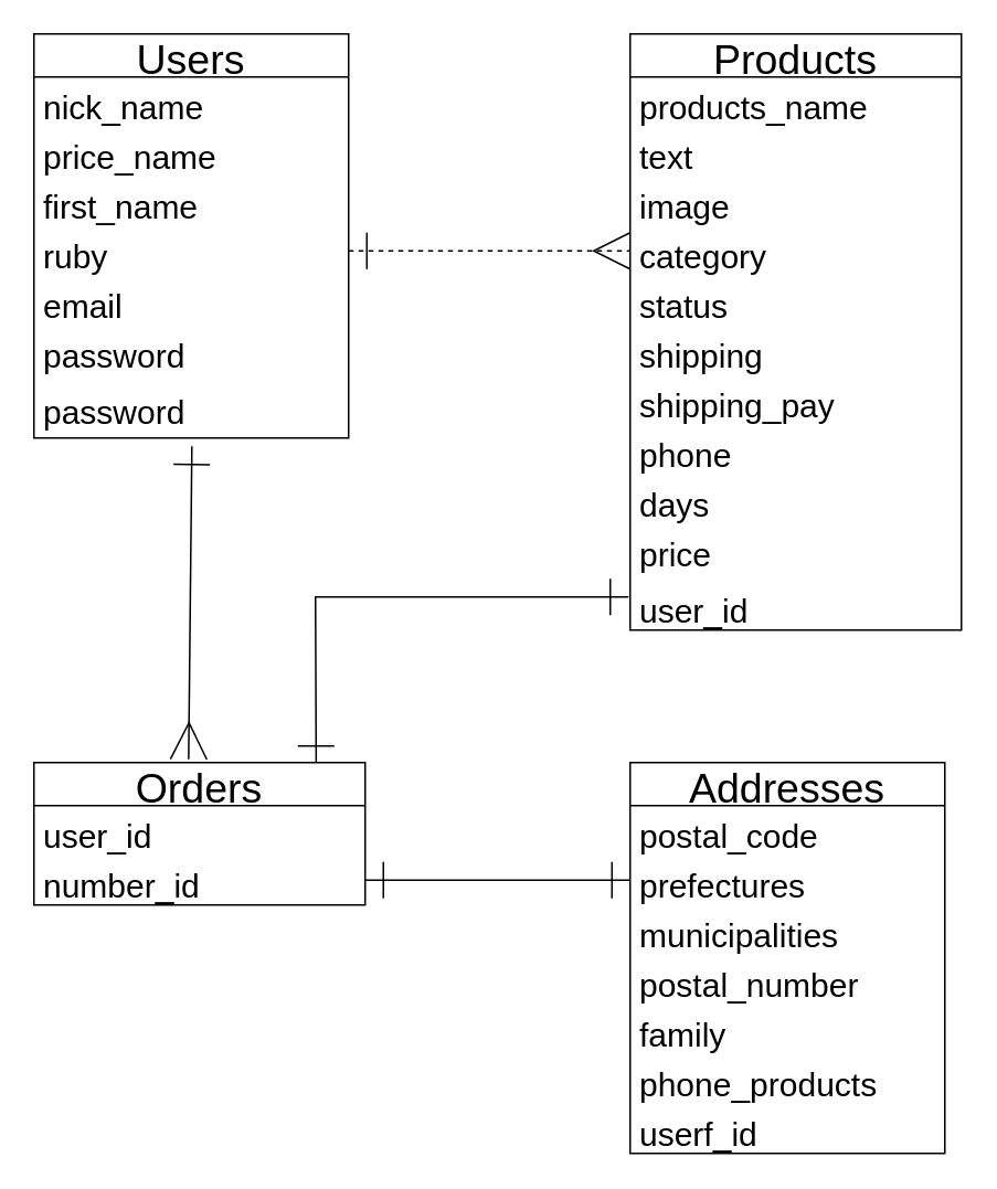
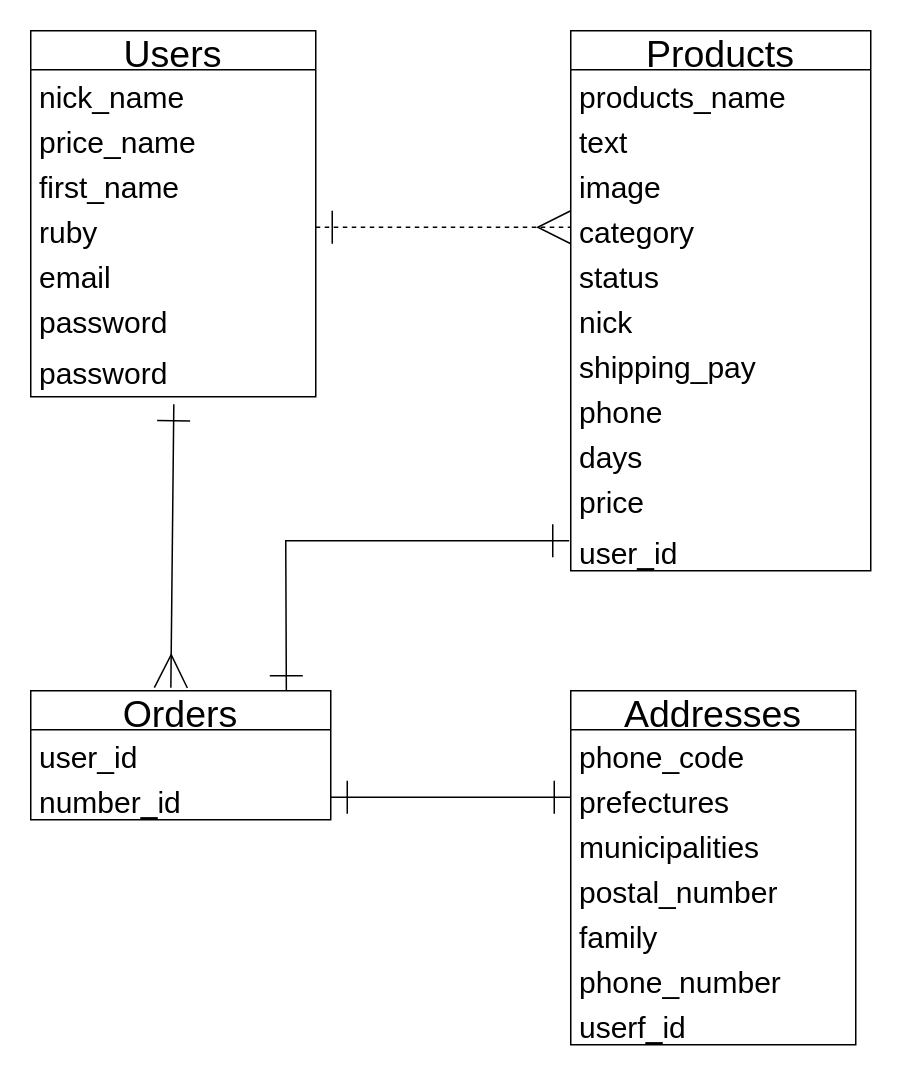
- <mxCell id="17" value="shipping" style="text;strokeColor=none;fillColor=none;spacingLeft=4;spacingRight=4;overflow=hidden;rotatable=0;points=[[0,0.5],[1,0.5]];portConstraint=eastwest;fontSize=20;" parent="11" vertex="1"><mxGeometry y="176" width="200" height="30" as="geometry" /></mxCell>
+ <mxCell id="17" value="nick" style="text;strokeColor=none;fillColor=none;spacingLeft=4;spacingRight=4;overflow=hidden;rotatable=0;points=[[0,0.5],[1,0.5]];portConstraint=eastwest;fontSize=20;" parent="11" vertex="1"><mxGeometry y="176" width="200" height="30" as="geometry" /></mxCell>
- <mxCell id="24" value="postal_code" style="text;strokeColor=none;fillColor=none;spacingLeft=4;spacingRight=4;overflow=hidden;rotatable=0;points=[[0,0.5],[1,0.5]];portConstraint=eastwest;fontSize=20;" parent="23" vertex="1"><mxGeometry y="26" width="190" height="30" as="geometry" /></mxCell>
+ <mxCell id="24" value="phone_code" style="text;strokeColor=none;fillColor=none;spacingLeft=4;spacingRight=4;overflow=hidden;rotatable=0;points=[[0,0.5],[1,0.5]];portConstraint=eastwest;fontSize=20;" parent="23" vertex="1"><mxGeometry y="26" width="190" height="30" as="geometry" /></mxCell>
- <mxCell id="29" value="phone_products" style="text;strokeColor=none;fillColor=none;spacingLeft=4;spacingRight=4;overflow=hidden;rotatable=0;points=[[0,0.5],[1,0.5]];portConstraint=eastwest;fontSize=20;" parent="23" vertex="1"><mxGeometry y="176" width="190" height="30" as="geometry" /></mxCell>
+ <mxCell id="29" value="phone_number" style="text;strokeColor=none;fillColor=none;spacingLeft=4;spacingRight=4;overflow=hidden;rotatable=0;points=[[0,0.5],[1,0.5]];portConstraint=eastwest;fontSize=20;" parent="23" vertex="1"><mxGeometry y="176" width="190" height="30" as="geometry" /></mxCell>
